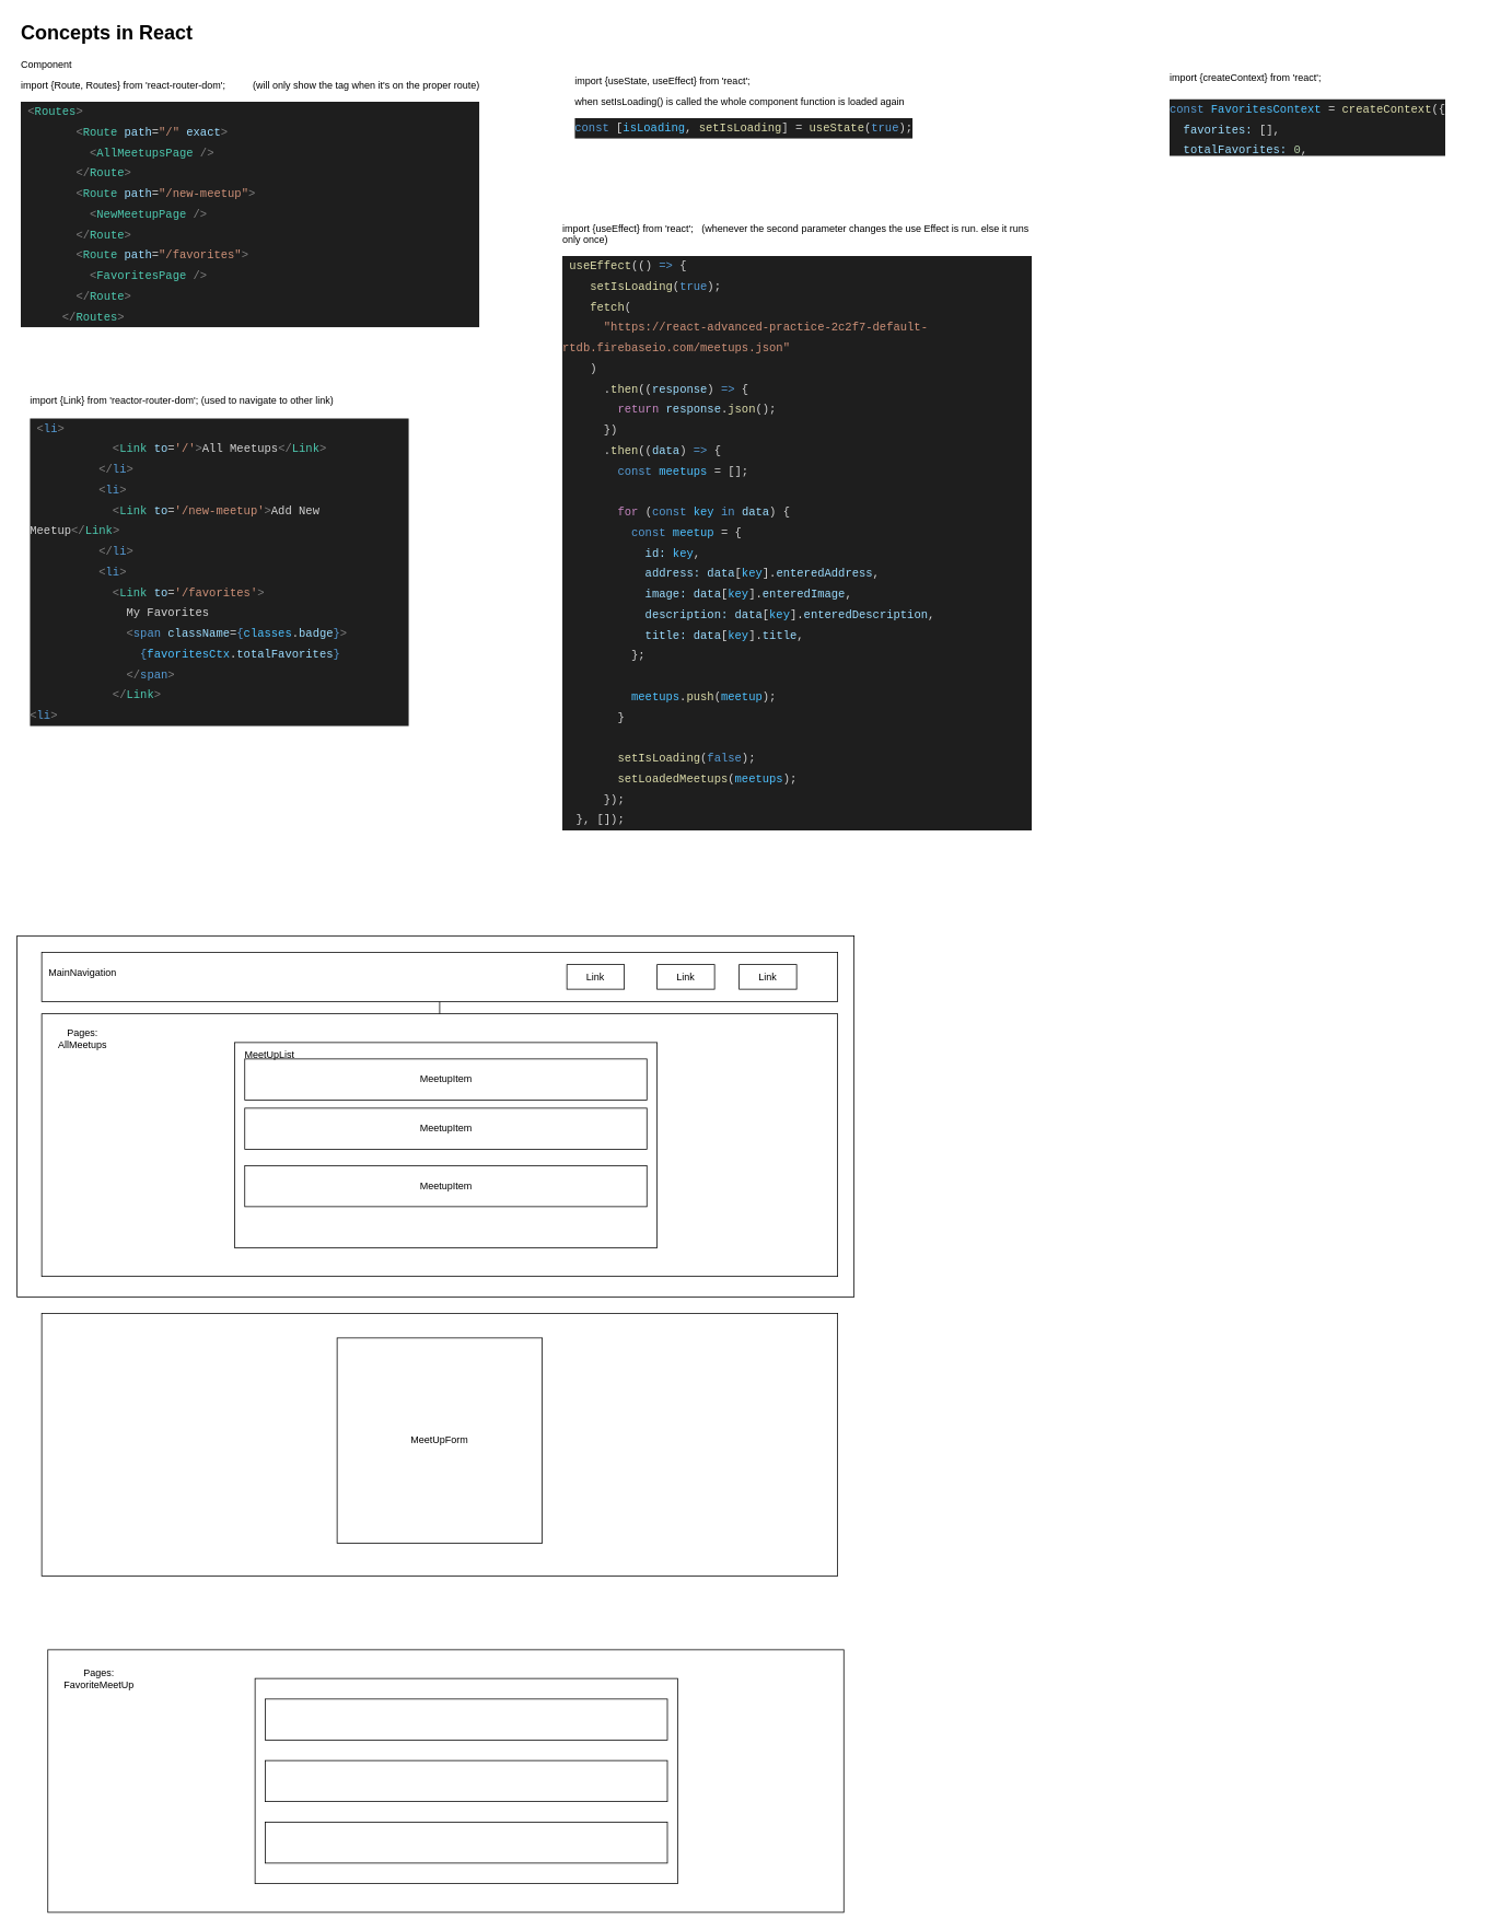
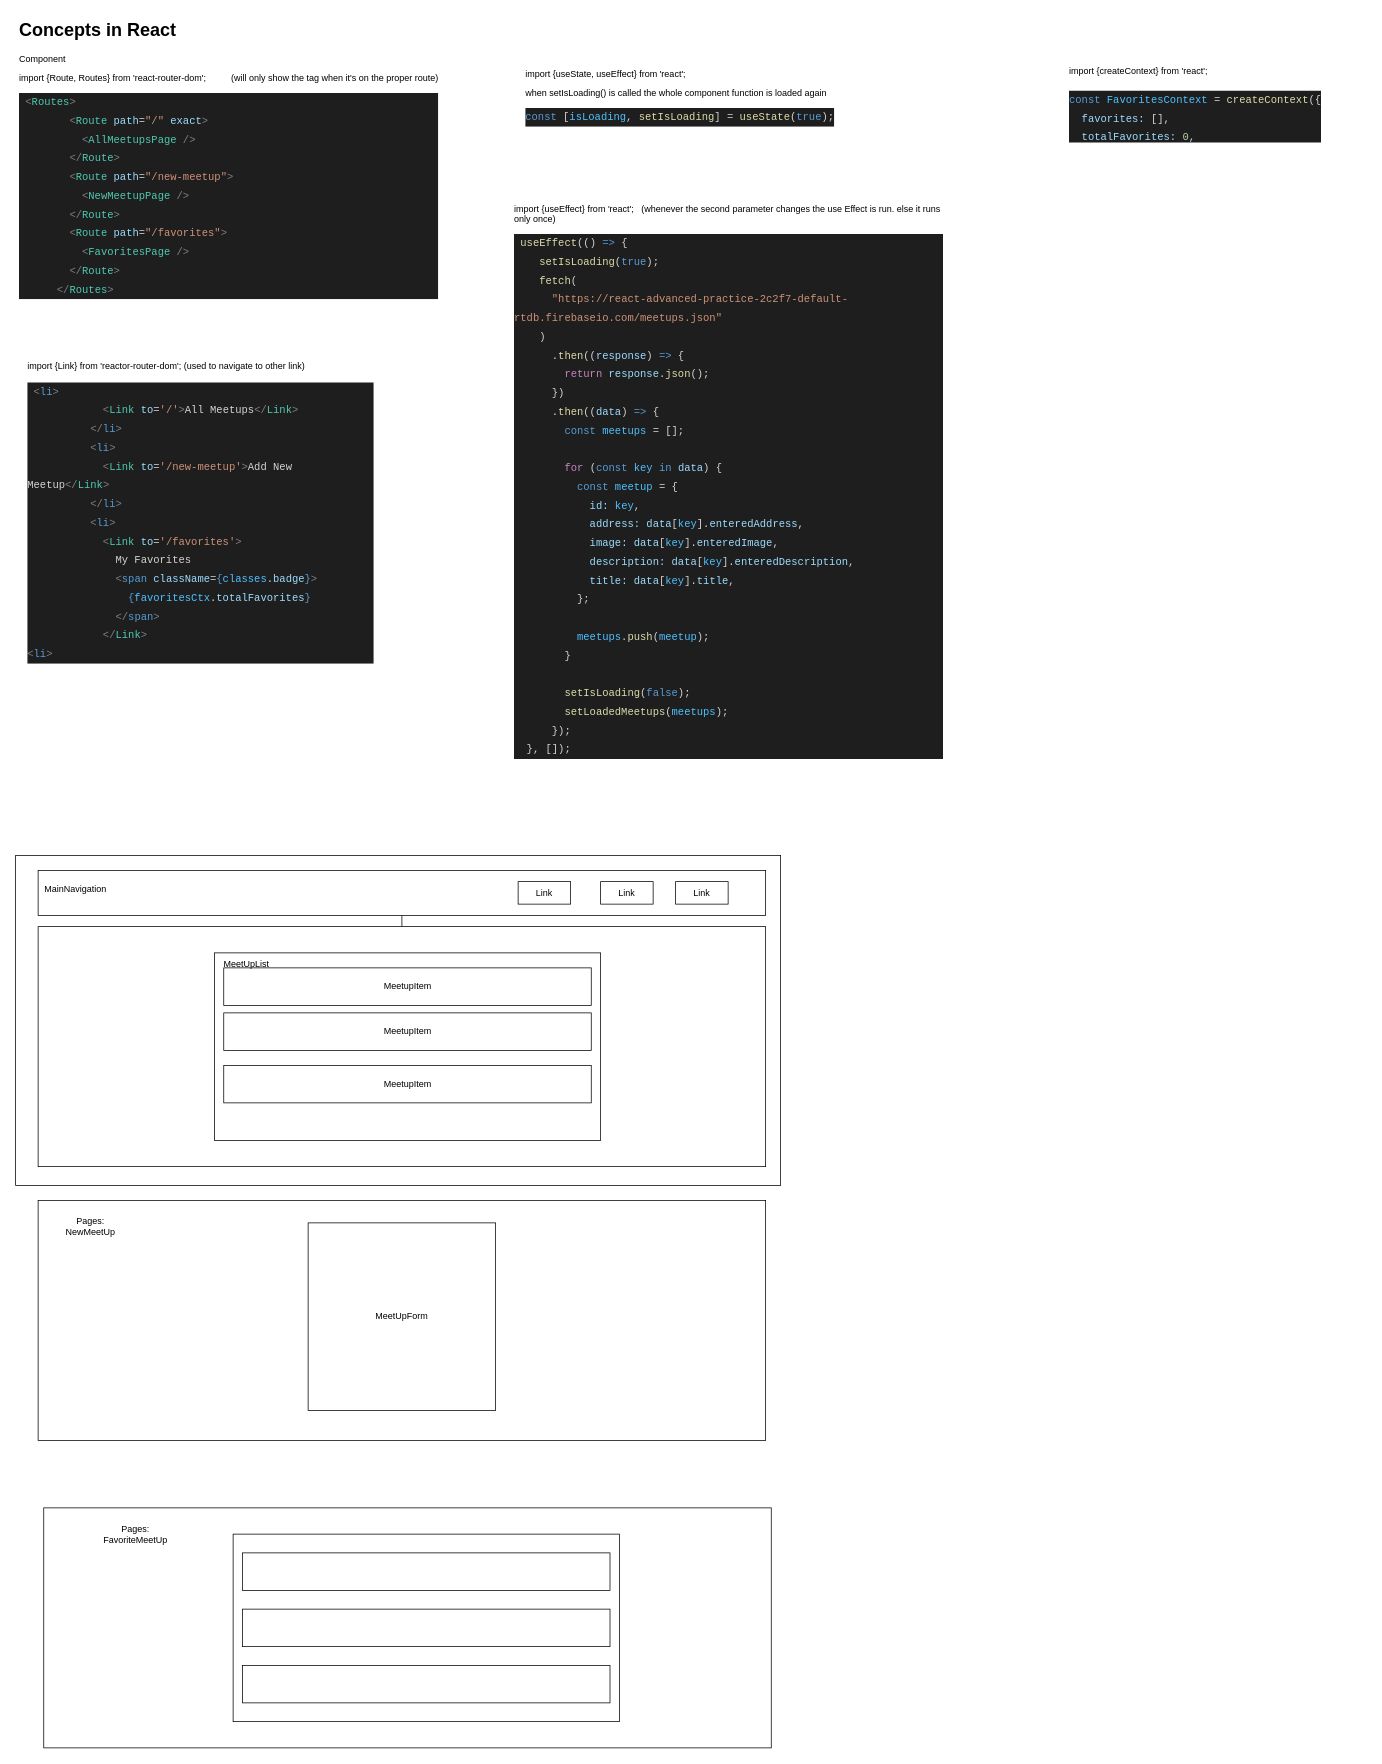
- <mxCell id="20" value="Pages: AllMeetups" style="text;html=1;strokeColor=none;fillColor=none;align=center;verticalAlign=middle;whiteSpace=wrap;rounded=0;" vertex="1" parent="1"><mxGeometry x="70" y="1250" width="60" height="30" as="geometry" /></mxCell>
+ <mxCell id="21" value="Pages: NewMeetUp" style="text;html=1;strokeColor=none;fillColor=none;align=center;verticalAlign=middle;whiteSpace=wrap;rounded=0;" vertex="1" parent="1"><mxGeometry x="90" y="1620" width="60" height="30" as="geometry" /></mxCell>
- <mxCell id="22" value="Pages:&lt;br&gt;FavoriteMeetUp" style="text;html=1;strokeColor=none;fillColor=none;align=center;verticalAlign=middle;whiteSpace=wrap;rounded=0;" vertex="1" parent="1"><mxGeometry x="90" y="2030" width="60" height="30" as="geometry" /></mxCell>
+ <mxCell id="22" value="Pages:&lt;br&gt;FavoriteMeetUp" style="text;html=1;strokeColor=none;fillColor=none;align=center;verticalAlign=middle;whiteSpace=wrap;rounded=0;" vertex="1" parent="1"><mxGeometry x="150" y="2030" width="60" height="30" as="geometry" /></mxCell>
